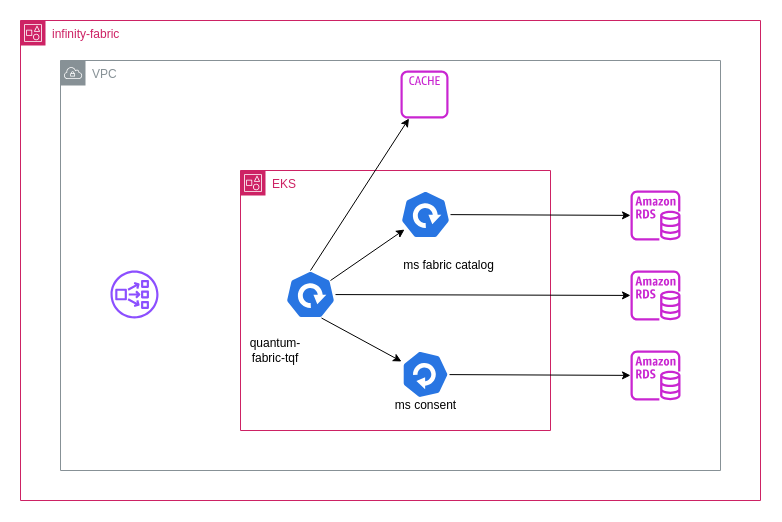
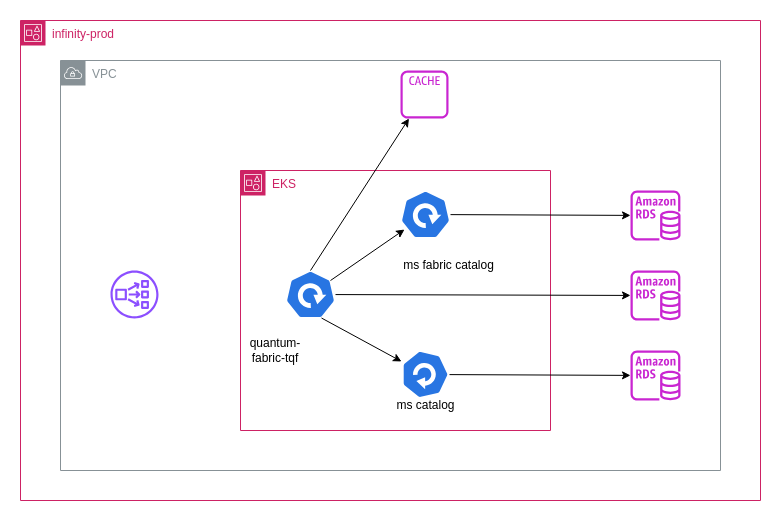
- <mxCell id="2" value="infinity-fabric" style="points=[[0,0],[0.25,0],[0.5,0],[0.75,0],[1,0],[1,0.25],[1,0.5],[1,0.75],[1,1],[0.75,1],[0.5,1],[0.25,1],[0,1],[0,0.75],[0,0.5],[0,0.25]];outlineConnect=0;gradientColor=none;html=1;whiteSpace=wrap;fontSize=12;fontStyle=0;container=1;pointerEvents=0;collapsible=0;recursiveResize=0;shape=mxgraph.aws4.group;grIcon=mxgraph.aws4.group_account;strokeColor=#CD2264;fillColor=none;verticalAlign=top;align=left;spacingLeft=30;fontColor=#CD2264;dashed=0;" vertex="1" parent="1"><mxGeometry x="20" y="20" width="740" height="480" as="geometry" /></mxCell>
+ <mxCell id="2" value="infinity-prod" style="points=[[0,0],[0.25,0],[0.5,0],[0.75,0],[1,0],[1,0.25],[1,0.5],[1,0.75],[1,1],[0.75,1],[0.5,1],[0.25,1],[0,1],[0,0.75],[0,0.5],[0,0.25]];outlineConnect=0;gradientColor=none;html=1;whiteSpace=wrap;fontSize=12;fontStyle=0;container=1;pointerEvents=0;collapsible=0;recursiveResize=0;shape=mxgraph.aws4.group;grIcon=mxgraph.aws4.group_account;strokeColor=#CD2264;fillColor=none;verticalAlign=top;align=left;spacingLeft=30;fontColor=#CD2264;dashed=0;" vertex="1" parent="1"><mxGeometry x="20" y="20" width="740" height="480" as="geometry" /></mxCell>
- <mxCell id="9" value="ms consent" style="text;html=1;align=center;verticalAlign=middle;whiteSpace=wrap;rounded=0;" vertex="1" parent="3"><mxGeometry x="137.5" y="220" width="95" height="30" as="geometry" /></mxCell>
+ <mxCell id="9" value="ms catalog" style="text;html=1;align=center;verticalAlign=middle;whiteSpace=wrap;rounded=0;" vertex="1" parent="3"><mxGeometry x="137.5" y="220" width="95" height="30" as="geometry" /></mxCell>
